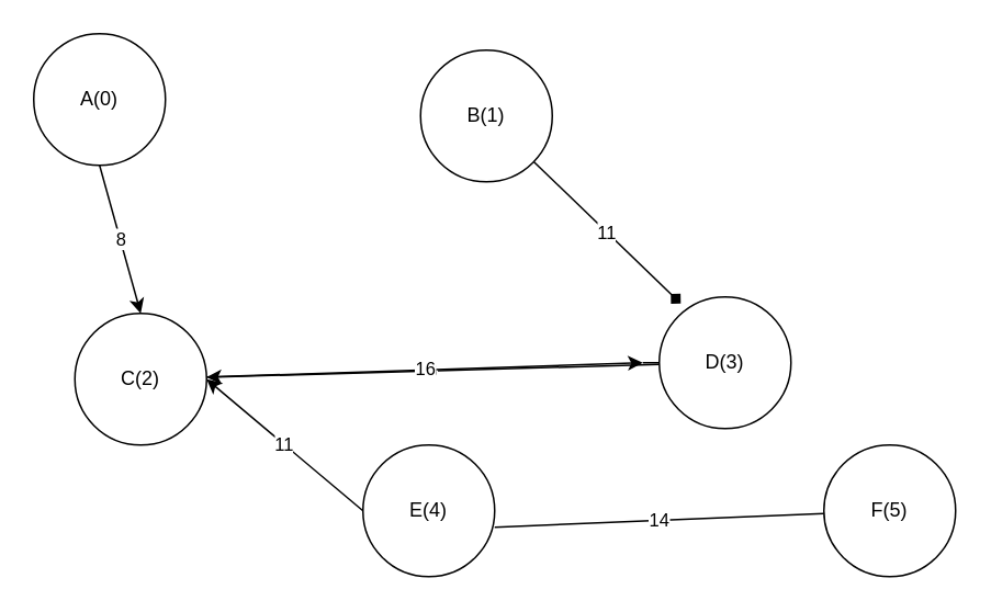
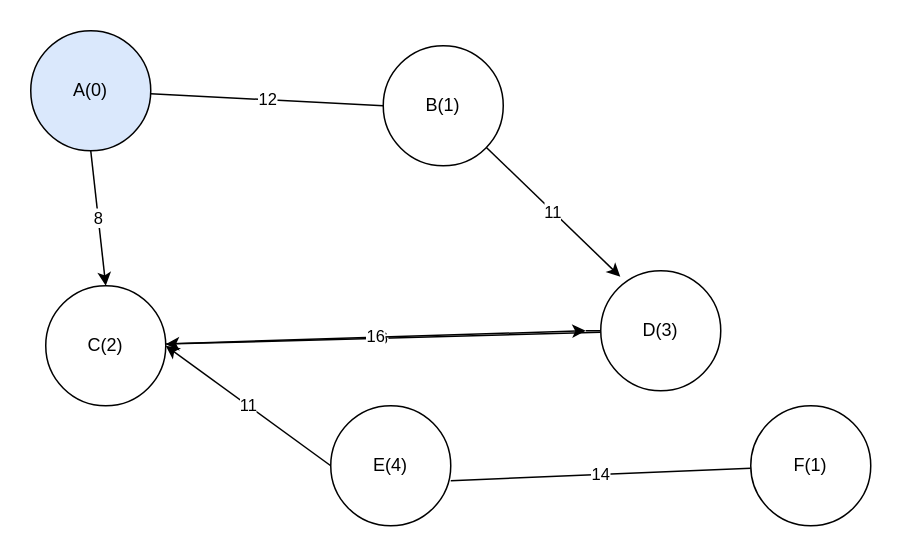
- <mxCell id="13" value="A(0)" style="ellipse;whiteSpace=wrap;html=1;aspect=fixed;" vertex="1" parent="1"><mxGeometry x="20" y="20" width="80" height="80" as="geometry" /></mxCell>
+ <mxCell id="13" value="A(0)" style="ellipse;whiteSpace=wrap;html=1;aspect=fixed;fillColor=#dae8fc;" vertex="1" parent="1"><mxGeometry x="20" y="20" width="80" height="80" as="geometry" /></mxCell>
+ <mxCell id="11" value="12" style="edgeStyle=none;html=1;entryX=0;entryY=0.5;entryDx=0;entryDy=0;endArrow=none;endFill=0;" edge="1" parent="1" source="13" target="10"><mxGeometry relative="1" as="geometry" /></mxCell>
- <mxCell id="9" value="11" style="edgeStyle=none;html=1;entryX=0.163;entryY=0.05;entryDx=0;entryDy=0;entryPerimeter=0;startArrow=none;startFill=0;endArrow=diamond;endFill=1;" edge="1" parent="1" source="10" target="5"><mxGeometry relative="1" as="geometry" /></mxCell>
+ <mxCell id="9" value="11" style="edgeStyle=none;html=1;entryX=0.163;entryY=0.05;entryDx=0;entryDy=0;entryPerimeter=0;startArrow=none;startFill=0;endArrow=classic;endFill=1;" edge="1" parent="1" source="10" target="5"><mxGeometry relative="1" as="geometry" /></mxCell>
- <mxCell id="8" value="C(2)" style="ellipse;whiteSpace=wrap;html=1;aspect=fixed;" vertex="1" parent="1"><mxGeometry x="45" y="190" width="80" height="80" as="geometry" /></mxCell>
+ <mxCell id="8" value="C(2)" style="ellipse;whiteSpace=wrap;html=1;aspect=fixed;" vertex="1" parent="1"><mxGeometry x="30" y="190" width="80" height="80" as="geometry" /></mxCell>
- <mxCell id="15" value="F(5)" style="ellipse;whiteSpace=wrap;html=1;aspect=fixed;" vertex="1" parent="1"><mxGeometry x="500" y="270" width="80" height="80" as="geometry" /></mxCell>
+ <mxCell id="15" value="F(1)" style="ellipse;whiteSpace=wrap;html=1;aspect=fixed;" vertex="1" parent="1"><mxGeometry x="500" y="270" width="80" height="80" as="geometry" /></mxCell>
